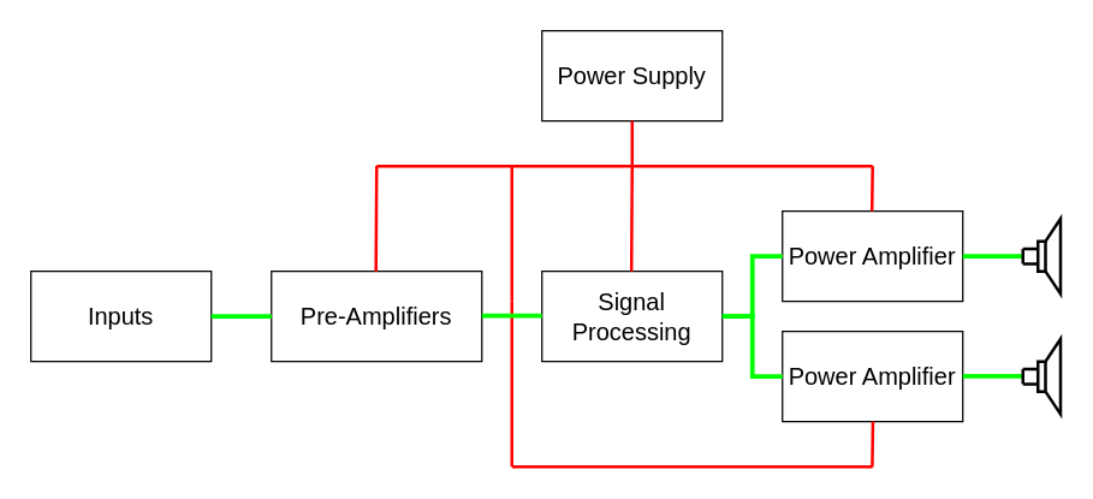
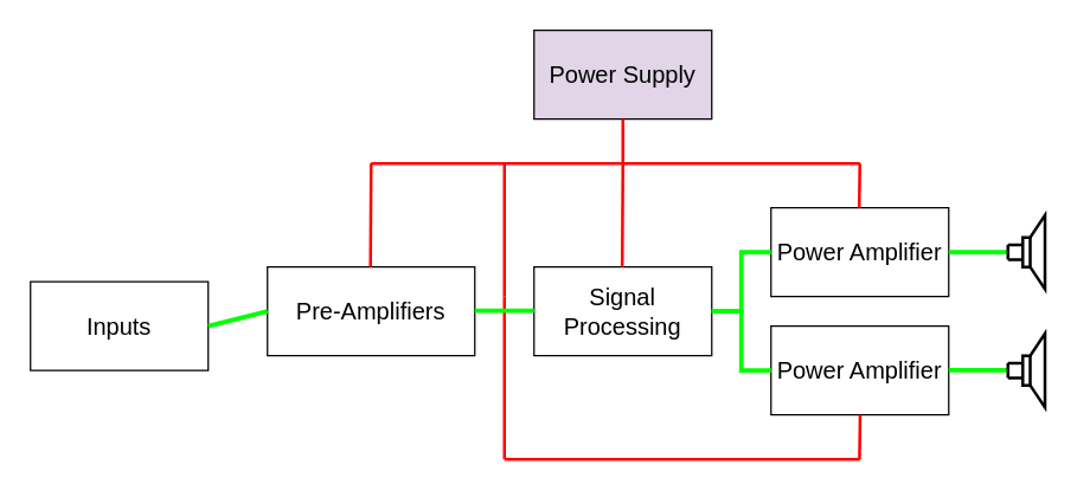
- <mxCell id="7" value="&lt;div&gt;Power Supply&lt;/div&gt;" style="rounded=0;whiteSpace=wrap;html=1;fontSize=16;" vertex="1" parent="1"><mxGeometry x="360" y="20" width="120" height="60" as="geometry" /></mxCell>
+ <mxCell id="7" value="&lt;div&gt;Power Supply&lt;/div&gt;" style="rounded=0;whiteSpace=wrap;html=1;fontSize=16;fillColor=#e1d5e7;" vertex="1" parent="1"><mxGeometry x="360" y="20" width="120" height="60" as="geometry" /></mxCell>
- <mxCell id="6" value="&lt;div&gt;Inputs&lt;/div&gt;" style="rounded=0;whiteSpace=wrap;html=1;fontSize=16;" vertex="1" parent="1"><mxGeometry y="180" width="120" height="60" as="geometry" x="20" /></mxCell>
+ <mxCell id="6" value="&lt;div&gt;Inputs&lt;/div&gt;" style="rounded=0;whiteSpace=wrap;html=1;fontSize=16;" vertex="1" parent="1"><mxGeometry x="20" y="190" width="120" height="60" as="geometry" /></mxCell>
